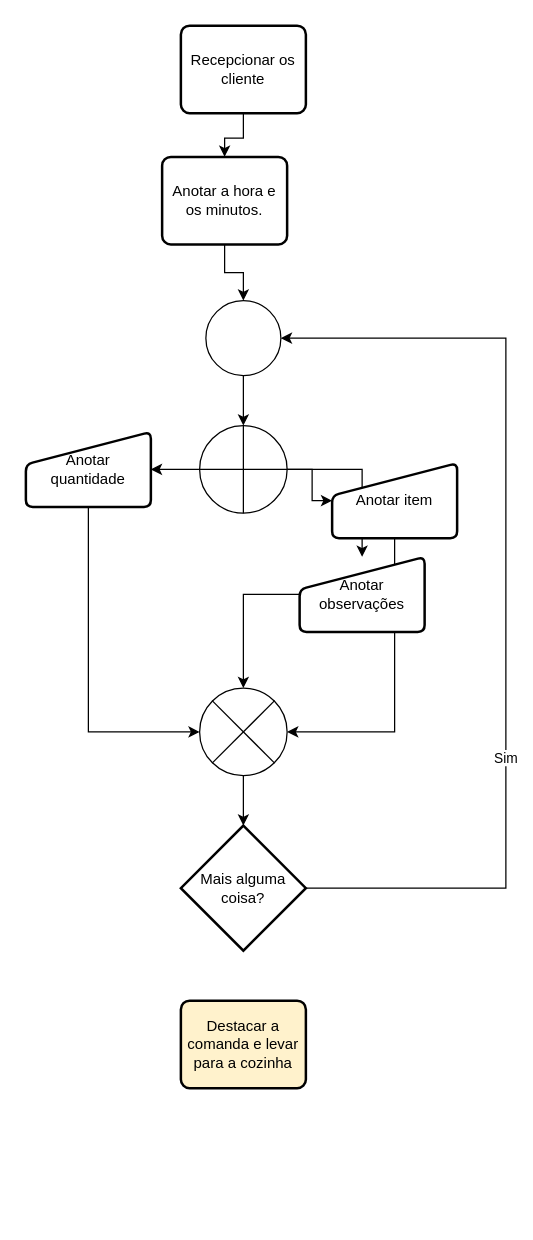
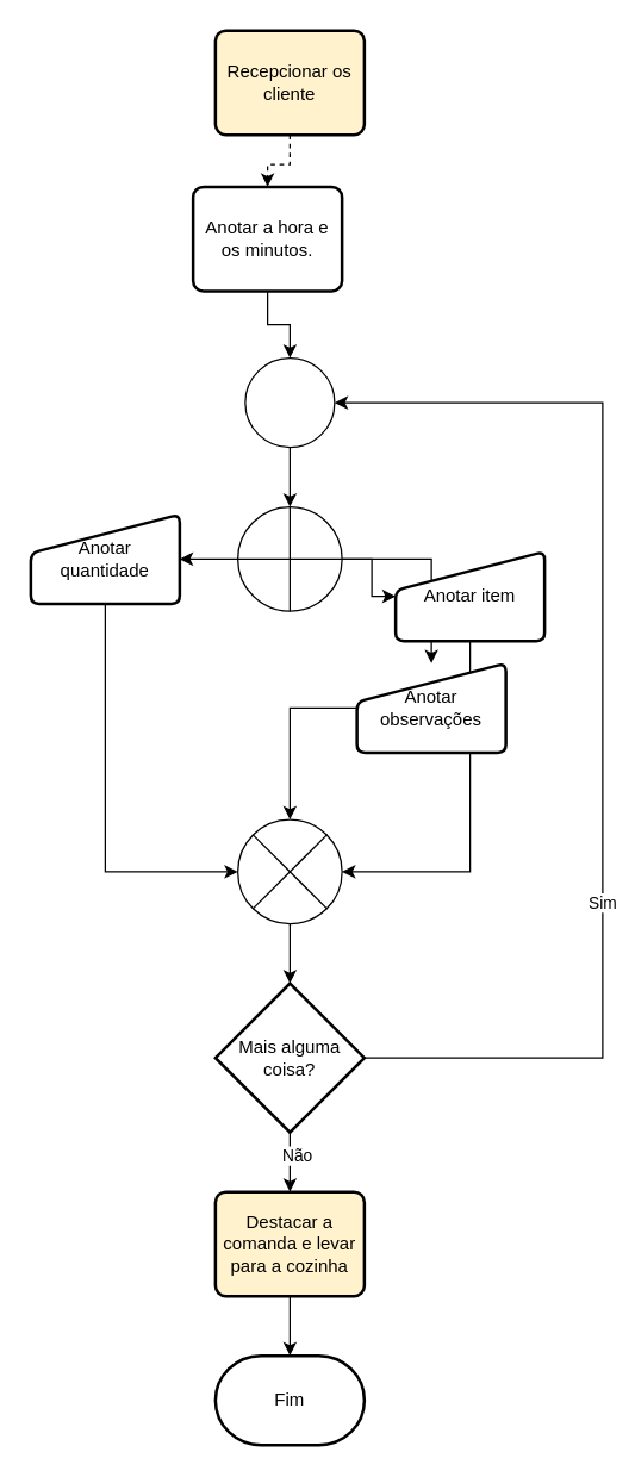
- <mxCell id="3" value="Recepcionar os cliente" style="rounded=1;whiteSpace=wrap;html=1;absoluteArcSize=1;arcSize=14;strokeWidth=2;" parent="1" vertex="1"><mxGeometry x="144" y="20" width="100" height="70" as="geometry" /></mxCell>
+ <mxCell id="3" value="Recepcionar os cliente" style="rounded=1;whiteSpace=wrap;html=1;absoluteArcSize=1;arcSize=14;strokeWidth=2;fillColor=#fff2cc;" parent="1" vertex="1"><mxGeometry x="144" y="20" width="100" height="70" as="geometry" /></mxCell>
- <mxCell id="2" value="" style="edgeStyle=orthogonalEdgeStyle;rounded=0;orthogonalLoop=1;jettySize=auto;html=1;" parent="1" source="3" target="27" edge="1"><mxGeometry relative="1" as="geometry" /></mxCell>
+ <mxCell id="2" value="" style="edgeStyle=orthogonalEdgeStyle;rounded=0;orthogonalLoop=1;jettySize=auto;html=1;dashed=1;" parent="1" source="3" target="27" edge="1"><mxGeometry relative="1" as="geometry" /></mxCell>
+ <mxCell id="16" style="edgeStyle=orthogonalEdgeStyle;rounded=0;orthogonalLoop=1;jettySize=auto;html=1;exitX=0.5;exitY=1;exitDx=0;exitDy=0;exitPerimeter=0;" parent="1" source="20" target="22" edge="1"><mxGeometry relative="1" as="geometry" /></mxCell>
+ <mxCell id="17" value="Não" style="edgeLabel;html=1;align=center;verticalAlign=middle;resizable=0;points=[];" parent="16" vertex="1" connectable="0"><mxGeometry x="-0.274" y="4" relative="1" as="geometry"><mxPoint as="offset" /></mxGeometry></mxCell>
+ <mxCell id="21" value="" style="edgeStyle=orthogonalEdgeStyle;rounded=0;orthogonalLoop=1;jettySize=auto;html=1;" parent="1" source="22" target="25" edge="1"><mxGeometry relative="1" as="geometry" /></mxCell>
+ <mxCell id="25" value="Fim" style="strokeWidth=2;html=1;shape=mxgraph.flowchart.terminator;whiteSpace=wrap;" parent="1" vertex="1"><mxGeometry x="144" y="910" width="100" height="60" as="geometry" /></mxCell>
